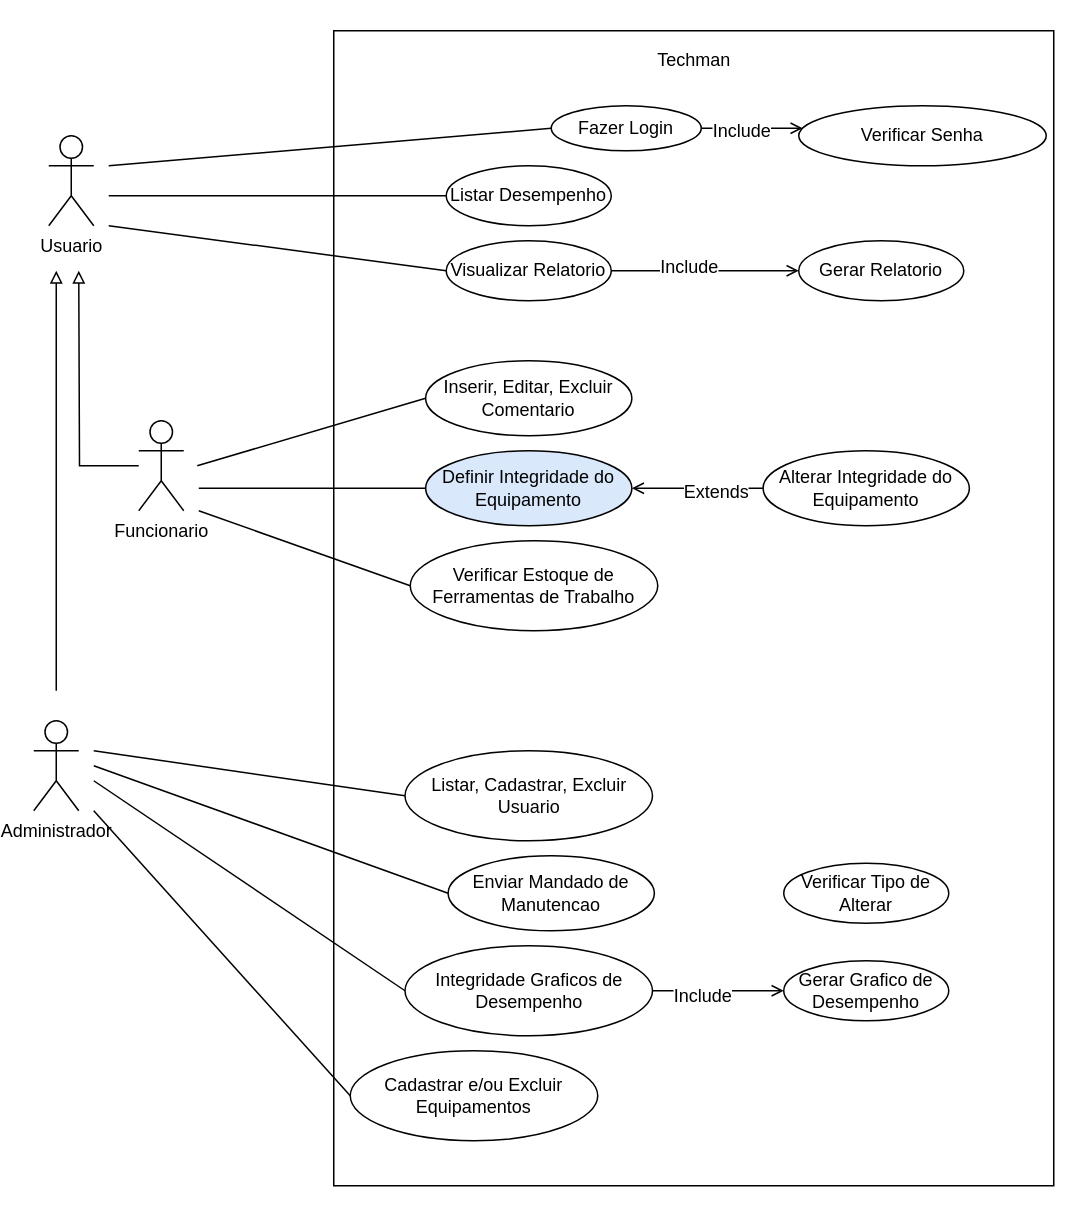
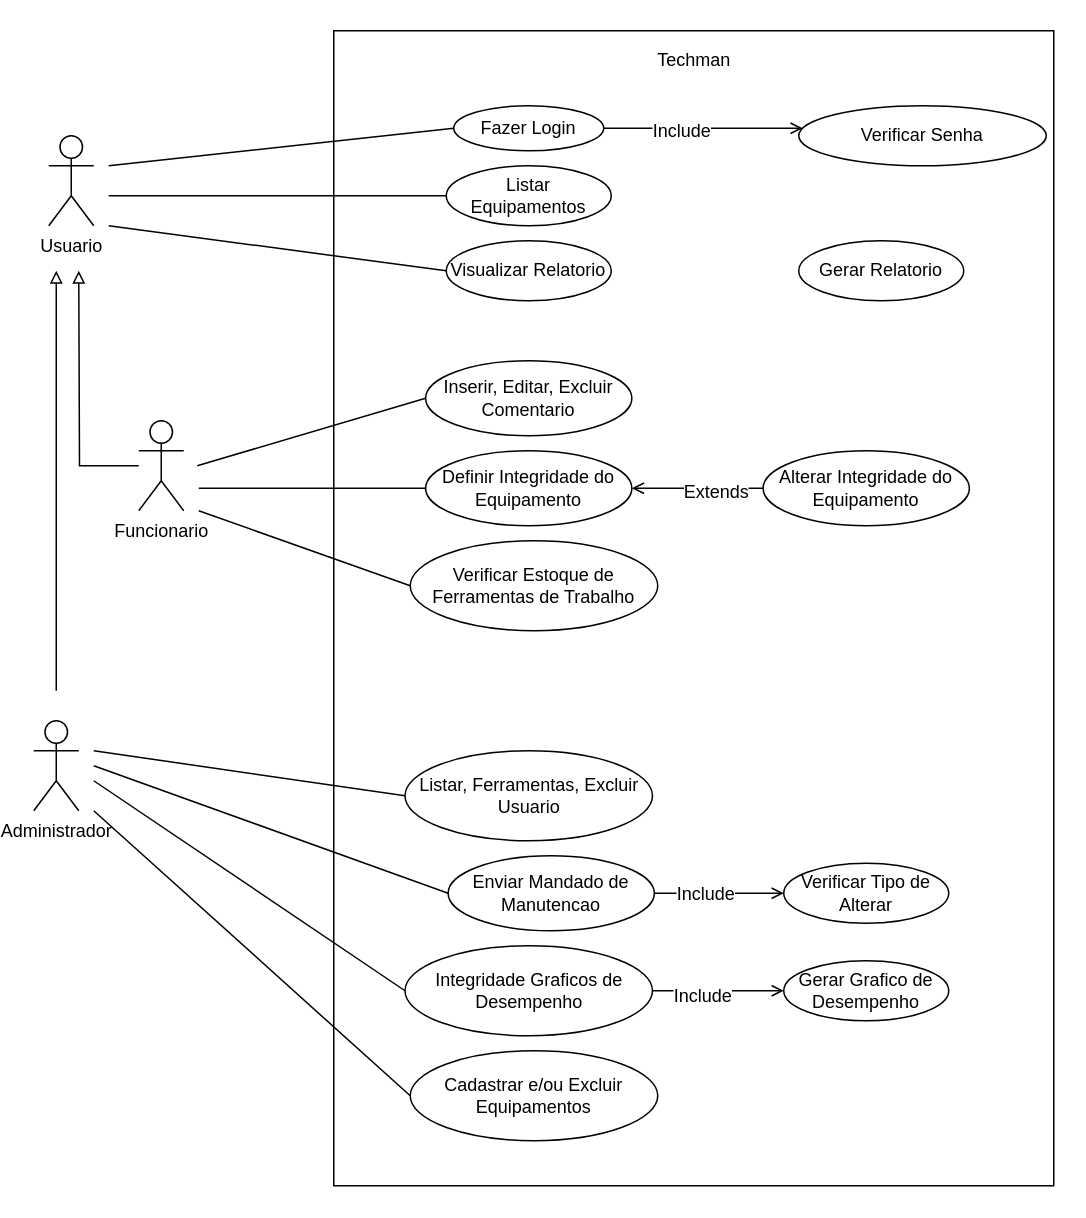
- <mxCell id="11" value="Fazer Login" style="ellipse;whiteSpace=wrap;html=1;" parent="1" vertex="1"><mxGeometry x="365" y="70" width="100" height="30" as="geometry" /></mxCell>
+ <mxCell id="11" value="Fazer Login" style="ellipse;whiteSpace=wrap;html=1;" parent="1" vertex="1"><mxGeometry x="300" y="70" width="100" height="30" as="geometry" /></mxCell>
- <mxCell id="12" value="Listar Desempenho" style="ellipse;whiteSpace=wrap;html=1;" parent="1" vertex="1"><mxGeometry x="295" y="110" width="110" height="40" as="geometry" /></mxCell>
+ <mxCell id="12" value="Listar Equipamentos" style="ellipse;whiteSpace=wrap;html=1;" parent="1" vertex="1"><mxGeometry x="295" y="110" width="110" height="40" as="geometry" /></mxCell>
- <mxCell id="13" style="edgeStyle=orthogonalEdgeStyle;rounded=0;orthogonalLoop=1;jettySize=auto;html=1;fontSize=12;endArrow=open;endFill=0;" parent="1" source="15" target="37" edge="1"><mxGeometry relative="1" as="geometry" /></mxCell>
- <mxCell id="14" value="Include" style="edgeLabel;html=1;align=center;verticalAlign=middle;resizable=0;points=[];fontSize=12;" parent="13" vertex="1" connectable="0"><mxGeometry x="-0.178" y="3" relative="1" as="geometry"><mxPoint as="offset" /></mxGeometry></mxCell>
- <mxCell id="17" value="Definir Integridade do Equipamento" style="ellipse;whiteSpace=wrap;html=1;fillColor=#dae8fc;" parent="1" vertex="1"><mxGeometry x="281.25" y="300" width="137.5" height="50" as="geometry" /></mxCell>
+ <mxCell id="17" value="Definir Integridade do Equipamento" style="ellipse;whiteSpace=wrap;html=1;" parent="1" vertex="1"><mxGeometry x="281.25" y="300" width="137.5" height="50" as="geometry" /></mxCell>
- <mxCell id="21" value="Listar, Cadastrar, Excluir Usuario" style="ellipse;whiteSpace=wrap;html=1;" parent="1" vertex="1"><mxGeometry x="267.5" y="500" width="165" height="60" as="geometry" /></mxCell>
+ <mxCell id="21" value="Listar, Ferramentas, Excluir Usuario" style="ellipse;whiteSpace=wrap;html=1;" parent="1" vertex="1"><mxGeometry x="267.5" y="500" width="165" height="60" as="geometry" /></mxCell>
+ <mxCell id="18" value="" style="edgeStyle=orthogonalEdgeStyle;rounded=0;orthogonalLoop=1;jettySize=auto;html=1;fontSize=12;endArrow=open;endFill=0;" parent="1" source="20" target="27" edge="1"><mxGeometry relative="1" as="geometry" /></mxCell>
+ <mxCell id="19" value="Include" style="edgeLabel;html=1;align=center;verticalAlign=middle;resizable=0;points=[];fontSize=12;" parent="18" vertex="1" connectable="0"><mxGeometry x="-0.217" relative="1" as="geometry"><mxPoint as="offset" /></mxGeometry></mxCell>
- <mxCell id="42" value="&lt;font face=&quot;Verdana, sans-serif&quot;&gt;Cadastrar e/ou Excluir Equipamentos&lt;/font&gt;" style="ellipse;whiteSpace=wrap;html=1;" vertex="1" parent="1"><mxGeometry x="231" y="700" width="165" height="60" as="geometry" /></mxCell>
+ <mxCell id="42" value="&lt;font face=&quot;Verdana, sans-serif&quot;&gt;Cadastrar e/ou Excluir Equipamentos&lt;/font&gt;" style="ellipse;whiteSpace=wrap;html=1;" vertex="1" parent="1"><mxGeometry x="271" y="700" width="165" height="60" as="geometry" /></mxCell>
